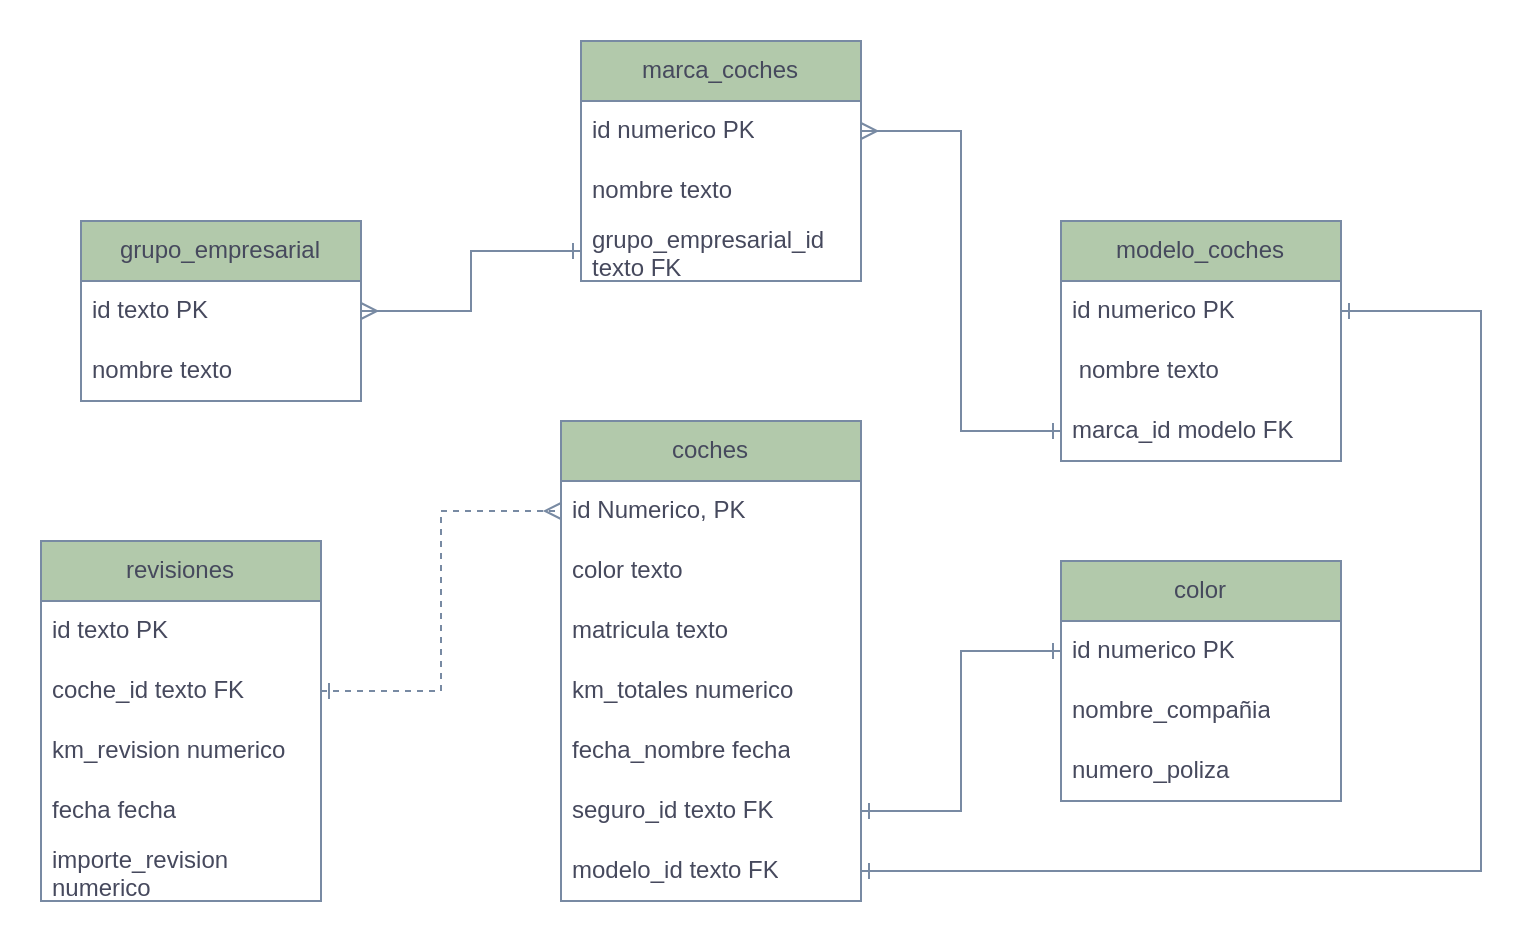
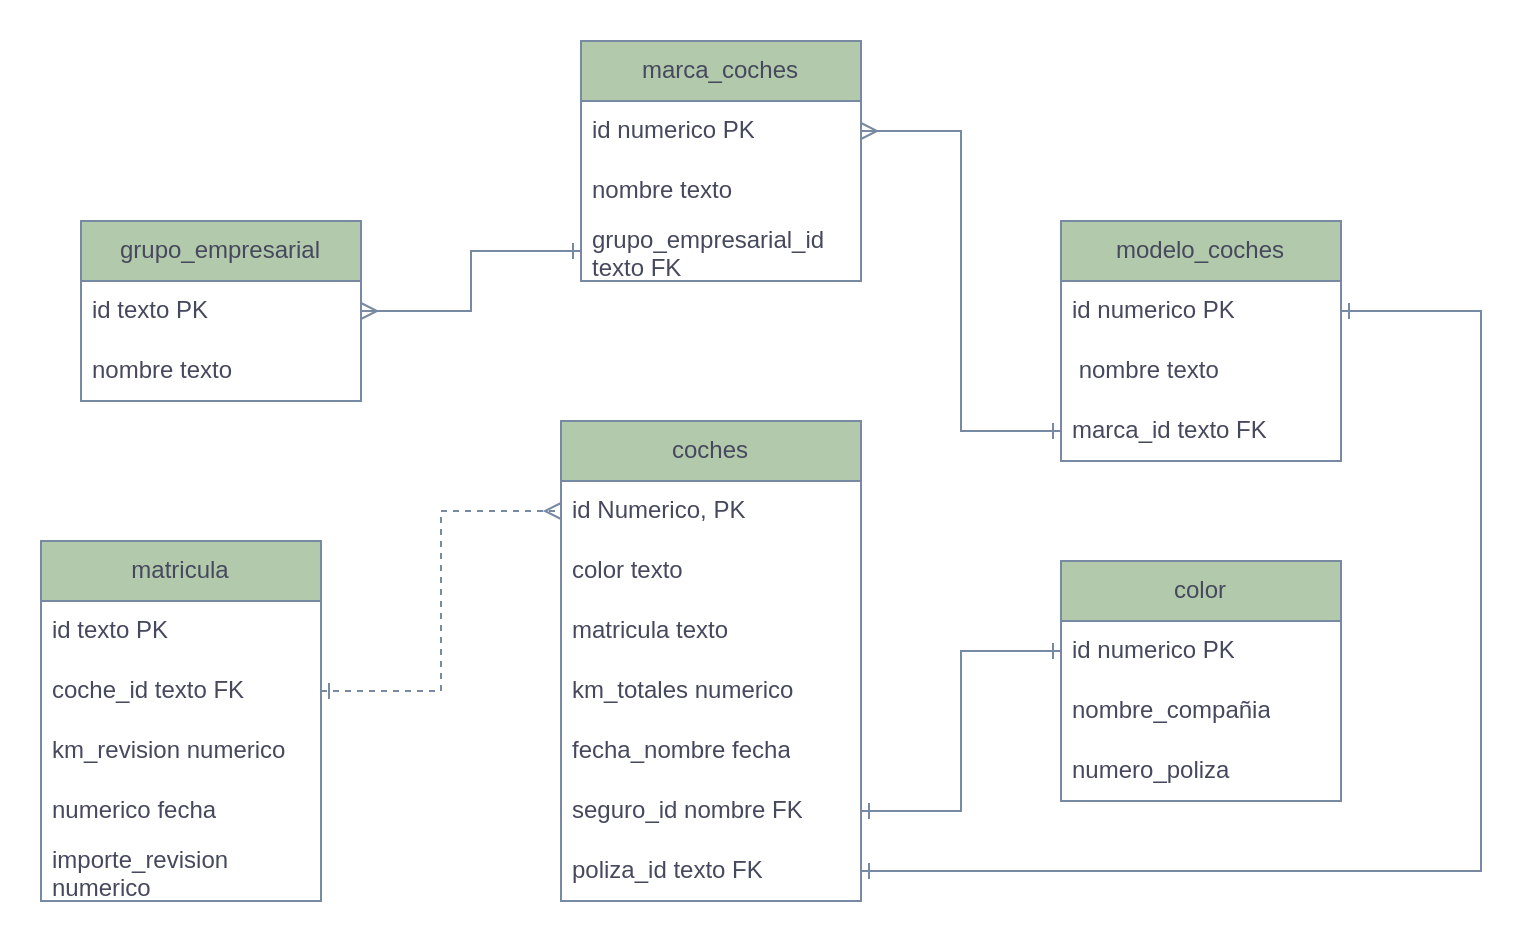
- <mxCell id="17" value="marca_id modelo FK" style="text;strokeColor=none;fillColor=none;align=left;verticalAlign=middle;spacingLeft=4;spacingRight=4;overflow=hidden;points=[[0,0.5],[1,0.5]];portConstraint=eastwest;rotatable=0;whiteSpace=wrap;html=1;labelBackgroundColor=none;fontColor=#46495D;" parent="14" vertex="1"><mxGeometry y="90" width="140" height="30" as="geometry" /></mxCell>
+ <mxCell id="17" value="marca_id texto FK" style="text;strokeColor=none;fillColor=none;align=left;verticalAlign=middle;spacingLeft=4;spacingRight=4;overflow=hidden;points=[[0,0.5],[1,0.5]];portConstraint=eastwest;rotatable=0;whiteSpace=wrap;html=1;labelBackgroundColor=none;fontColor=#46495D;" parent="14" vertex="1"><mxGeometry y="90" width="140" height="30" as="geometry" /></mxCell>
- <mxCell id="21" value="revisiones" style="swimlane;fontStyle=0;childLayout=stackLayout;horizontal=1;startSize=30;horizontalStack=0;resizeParent=1;resizeParentMax=0;resizeLast=0;collapsible=1;marginBottom=0;whiteSpace=wrap;html=1;labelBackgroundColor=none;fillColor=#B2C9AB;strokeColor=#788AA3;fontColor=#46495D;" parent="1" vertex="1"><mxGeometry x="20" y="270" width="140" height="180" as="geometry" /></mxCell>
+ <mxCell id="21" value="matricula" style="swimlane;fontStyle=0;childLayout=stackLayout;horizontal=1;startSize=30;horizontalStack=0;resizeParent=1;resizeParentMax=0;resizeLast=0;collapsible=1;marginBottom=0;whiteSpace=wrap;html=1;labelBackgroundColor=none;fillColor=#B2C9AB;strokeColor=#788AA3;fontColor=#46495D;" parent="1" vertex="1"><mxGeometry x="20" y="270" width="140" height="180" as="geometry" /></mxCell>
- <mxCell id="25" value="fecha fecha" style="text;strokeColor=none;fillColor=none;align=left;verticalAlign=middle;spacingLeft=4;spacingRight=4;overflow=hidden;points=[[0,0.5],[1,0.5]];portConstraint=eastwest;rotatable=0;whiteSpace=wrap;html=1;labelBackgroundColor=none;fontColor=#46495D;" parent="21" vertex="1"><mxGeometry y="120" width="140" height="30" as="geometry" /></mxCell>
+ <mxCell id="25" value="numerico fecha" style="text;strokeColor=none;fillColor=none;align=left;verticalAlign=middle;spacingLeft=4;spacingRight=4;overflow=hidden;points=[[0,0.5],[1,0.5]];portConstraint=eastwest;rotatable=0;whiteSpace=wrap;html=1;labelBackgroundColor=none;fontColor=#46495D;" parent="21" vertex="1"><mxGeometry y="120" width="140" height="30" as="geometry" /></mxCell>
- <mxCell id="8" value="seguro_id texto FK" style="text;strokeColor=none;fillColor=none;align=left;verticalAlign=middle;spacingLeft=4;spacingRight=4;overflow=hidden;points=[[0,0.5],[1,0.5]];portConstraint=eastwest;rotatable=0;whiteSpace=wrap;html=1;labelBackgroundColor=none;fontColor=#46495D;" parent="2" vertex="1"><mxGeometry y="180" width="150" height="30" as="geometry" /></mxCell>
+ <mxCell id="8" value="seguro_id nombre FK" style="text;strokeColor=none;fillColor=none;align=left;verticalAlign=middle;spacingLeft=4;spacingRight=4;overflow=hidden;points=[[0,0.5],[1,0.5]];portConstraint=eastwest;rotatable=0;whiteSpace=wrap;html=1;labelBackgroundColor=none;fontColor=#46495D;" parent="2" vertex="1"><mxGeometry y="180" width="150" height="30" as="geometry" /></mxCell>
- <mxCell id="9" value="modelo_id texto FK" style="text;strokeColor=none;fillColor=none;align=left;verticalAlign=middle;spacingLeft=4;spacingRight=4;overflow=hidden;points=[[0,0.5],[1,0.5]];portConstraint=eastwest;rotatable=0;whiteSpace=wrap;html=1;labelBackgroundColor=none;fontColor=#46495D;" parent="2" vertex="1"><mxGeometry y="210" width="150" height="30" as="geometry" /></mxCell>
+ <mxCell id="9" value="poliza_id texto FK" style="text;strokeColor=none;fillColor=none;align=left;verticalAlign=middle;spacingLeft=4;spacingRight=4;overflow=hidden;points=[[0,0.5],[1,0.5]];portConstraint=eastwest;rotatable=0;whiteSpace=wrap;html=1;labelBackgroundColor=none;fontColor=#46495D;" parent="2" vertex="1"><mxGeometry y="210" width="150" height="30" as="geometry" /></mxCell>
